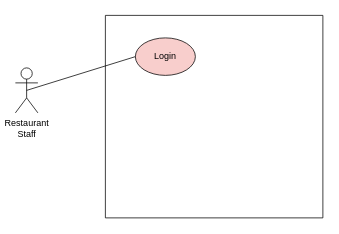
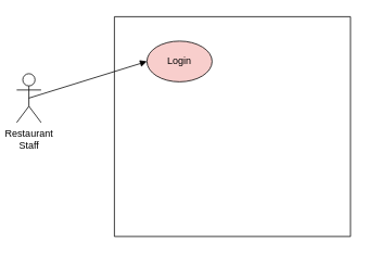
- <mxCell id="5" value="" style="endArrow=none;html=1;rounded=0;entryX=0;entryY=0.5;entryDx=0;entryDy=0;exitX=0.5;exitY=0.5;exitDx=0;exitDy=0;exitPerimeter=0;" parent="1" source="2" target="4" edge="1"><mxGeometry width="50" height="50" relative="1" as="geometry"><mxPoint x="60" y="100" as="sourcePoint" /><mxPoint x="170" y="80" as="targetPoint" /></mxGeometry></mxCell>
+ <mxCell id="5" value="" style="endArrow=block;html=1;rounded=0;entryX=0;entryY=0.5;entryDx=0;entryDy=0;exitX=0.5;exitY=0.5;exitDx=0;exitDy=0;exitPerimeter=0;" parent="1" source="2" target="4" edge="1"><mxGeometry width="50" height="50" relative="1" as="geometry"><mxPoint x="60" y="100" as="sourcePoint" /><mxPoint x="170" y="80" as="targetPoint" /></mxGeometry></mxCell>
